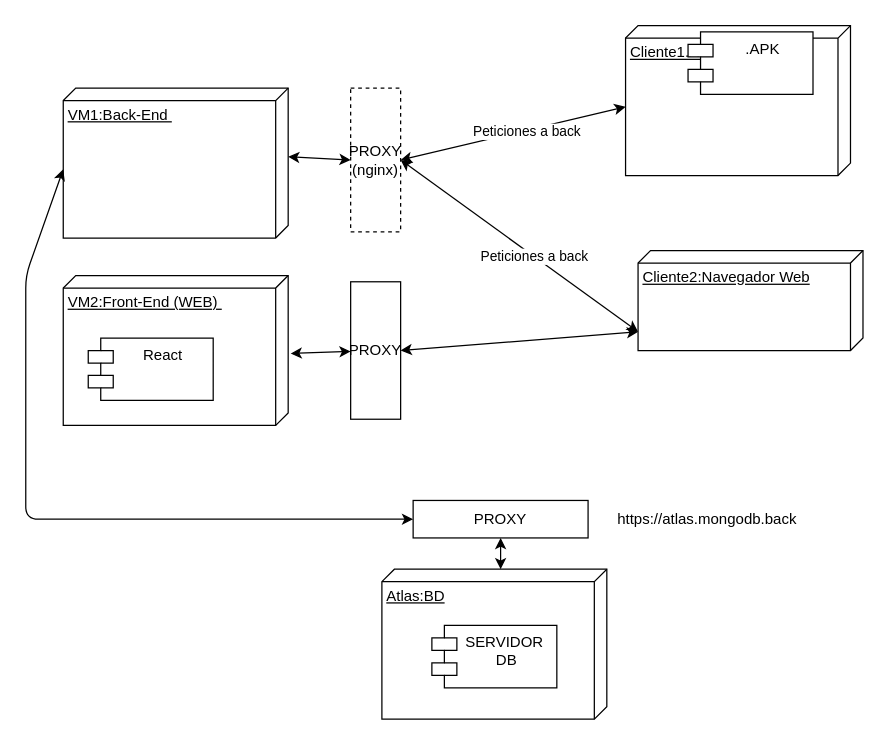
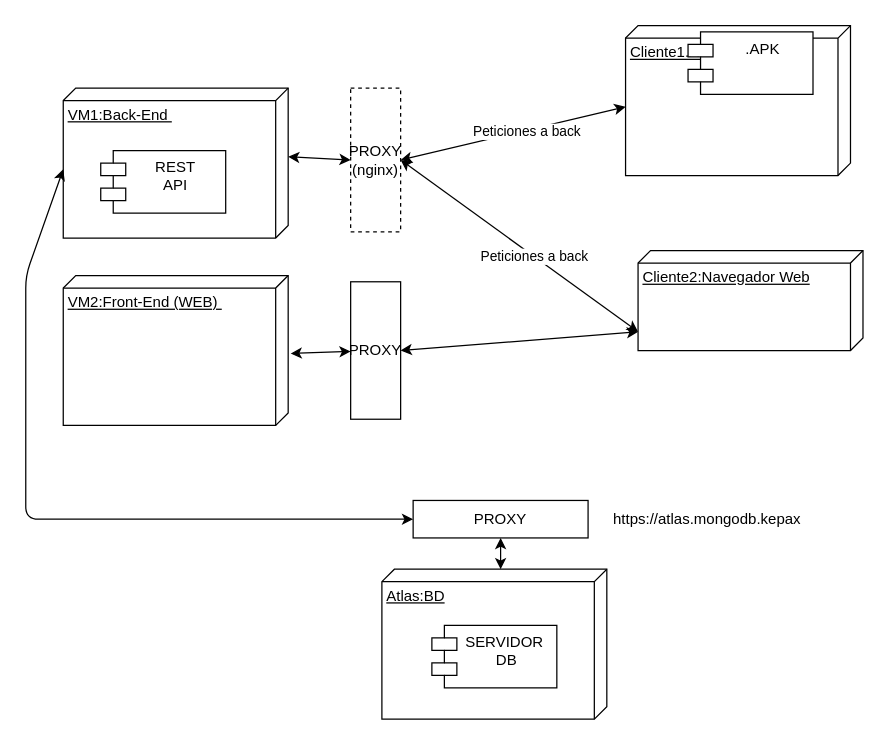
+ <mxCell id="20" value="REST&#10;API" style="shape=module;align=left;spacingLeft=20;align=center;verticalAlign=top;" vertex="1" parent="1"><mxGeometry x="80" y="120" width="100" height="50" as="geometry" /></mxCell>
- <mxCell id="21" value="React" style="shape=module;align=left;spacingLeft=20;align=center;verticalAlign=top;" vertex="1" parent="1"><mxGeometry x="70" y="270" width="100" height="50" as="geometry" /></mxCell>
- <mxCell id="18" value="https://atlas.mongodb.back" style="text;html=1;align=center;verticalAlign=middle;resizable=0;points=[];autosize=1;" vertex="1" parent="1"><mxGeometry x="480" y="405" width="170" height="20" as="geometry" /></mxCell>
+ <mxCell id="18" value="https://atlas.mongodb.kepax" style="text;html=1;align=center;verticalAlign=middle;resizable=0;points=[];autosize=1;" vertex="1" parent="1"><mxGeometry x="480" y="405" width="170" height="20" as="geometry" /></mxCell>
